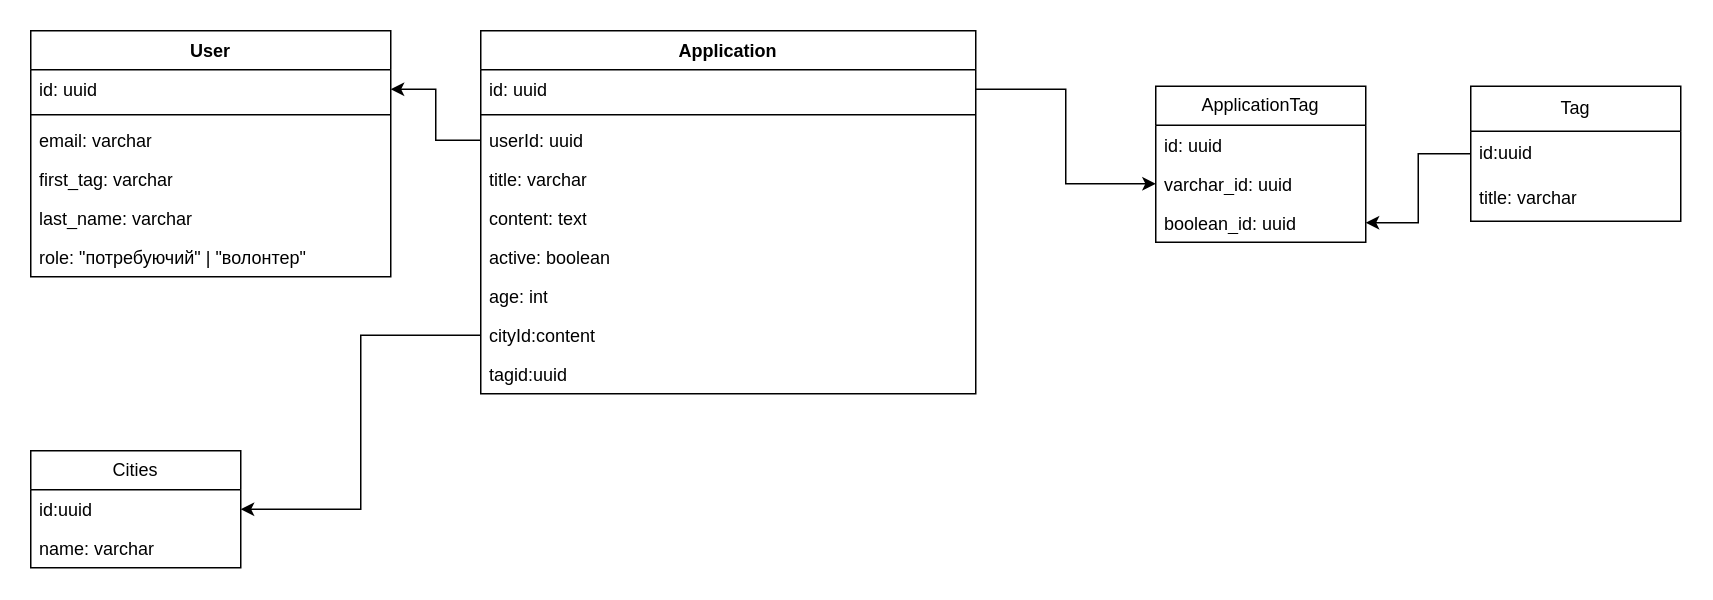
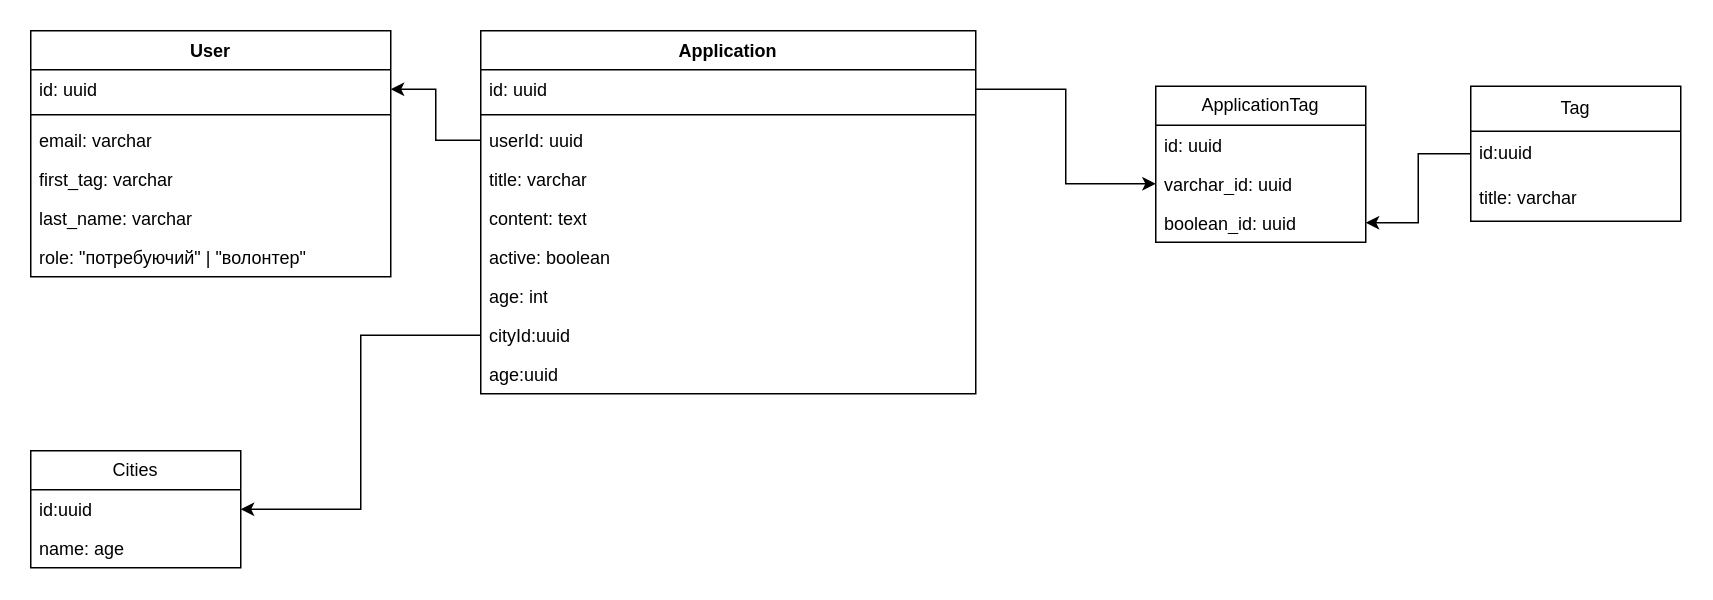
- <mxCell id="17" value="cityId:content" style="text;strokeColor=none;fillColor=none;align=left;verticalAlign=top;spacingLeft=4;spacingRight=4;overflow=hidden;rotatable=0;points=[[0,0.5],[1,0.5]];portConstraint=eastwest;whiteSpace=wrap;html=1;" parent="9" vertex="1"><mxGeometry y="190" width="330" height="26" as="geometry" /></mxCell>
+ <mxCell id="17" value="cityId:uuid" style="text;strokeColor=none;fillColor=none;align=left;verticalAlign=top;spacingLeft=4;spacingRight=4;overflow=hidden;rotatable=0;points=[[0,0.5],[1,0.5]];portConstraint=eastwest;whiteSpace=wrap;html=1;" parent="9" vertex="1"><mxGeometry y="190" width="330" height="26" as="geometry" /></mxCell>
- <mxCell id="18" value="tagid:uuid" style="text;strokeColor=none;fillColor=none;align=left;verticalAlign=top;spacingLeft=4;spacingRight=4;overflow=hidden;rotatable=0;points=[[0,0.5],[1,0.5]];portConstraint=eastwest;whiteSpace=wrap;html=1;" parent="9" vertex="1"><mxGeometry y="216" width="330" height="26" as="geometry" /></mxCell>
+ <mxCell id="18" value="age:uuid" style="text;strokeColor=none;fillColor=none;align=left;verticalAlign=top;spacingLeft=4;spacingRight=4;overflow=hidden;rotatable=0;points=[[0,0.5],[1,0.5]];portConstraint=eastwest;whiteSpace=wrap;html=1;" parent="9" vertex="1"><mxGeometry y="216" width="330" height="26" as="geometry" /></mxCell>
- <mxCell id="22" value="name: varchar" style="text;strokeColor=none;fillColor=none;align=left;verticalAlign=top;spacingLeft=4;spacingRight=4;overflow=hidden;rotatable=0;points=[[0,0.5],[1,0.5]];portConstraint=eastwest;whiteSpace=wrap;html=1;" parent="20" vertex="1"><mxGeometry y="52" width="140" height="26" as="geometry" /></mxCell>
+ <mxCell id="22" value="name: age" style="text;strokeColor=none;fillColor=none;align=left;verticalAlign=top;spacingLeft=4;spacingRight=4;overflow=hidden;rotatable=0;points=[[0,0.5],[1,0.5]];portConstraint=eastwest;whiteSpace=wrap;html=1;" parent="20" vertex="1"><mxGeometry y="52" width="140" height="26" as="geometry" /></mxCell>
